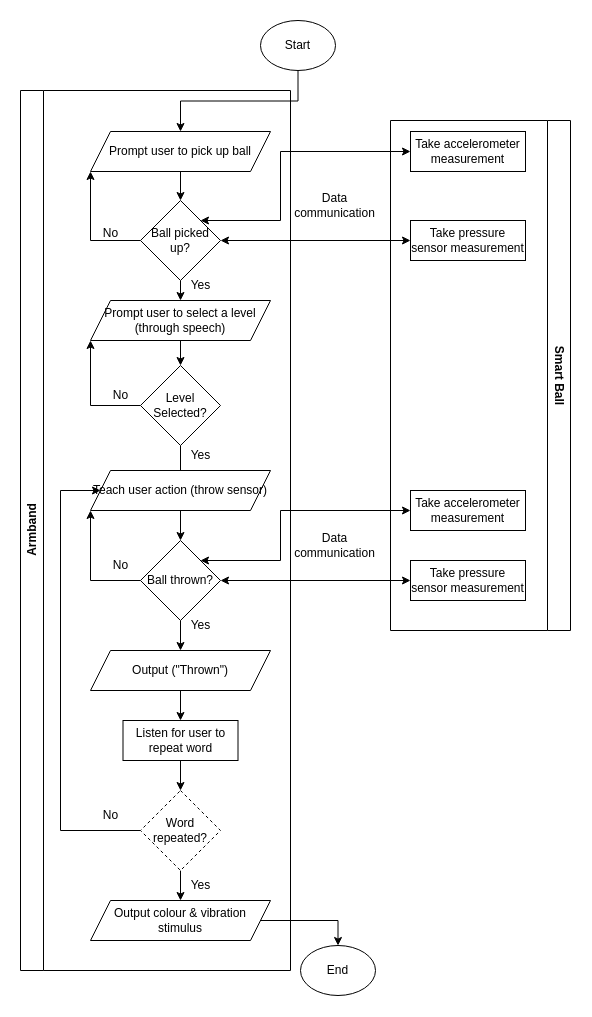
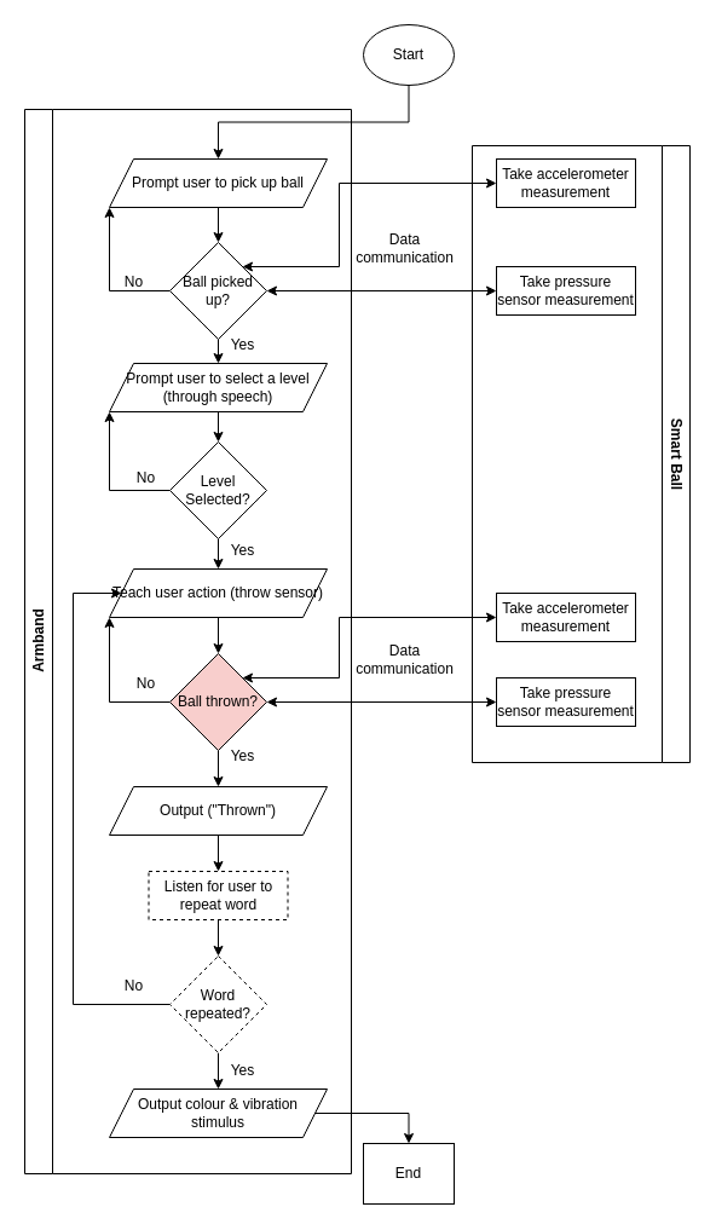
- <mxCell id="3" value="Start" style="ellipse;whiteSpace=wrap;html=1;" vertex="1" parent="1"><mxGeometry x="260" y="20" width="75" height="50" as="geometry" /></mxCell>
+ <mxCell id="3" value="Start" style="ellipse;whiteSpace=wrap;html=1;" vertex="1" parent="1"><mxGeometry x="300" y="20" width="75" height="50" as="geometry" /></mxCell>
- <mxCell id="13" style="edgeStyle=orthogonalEdgeStyle;rounded=0;orthogonalLoop=1;jettySize=auto;html=1;exitX=0.5;exitY=1;exitDx=0;exitDy=0;entryX=0.5;entryY=0;entryDx=0;entryDy=0;endArrow=none;" edge="1" parent="1" source="15" target="22"><mxGeometry relative="1" as="geometry" /></mxCell>
+ <mxCell id="13" style="edgeStyle=orthogonalEdgeStyle;rounded=0;orthogonalLoop=1;jettySize=auto;html=1;exitX=0.5;exitY=1;exitDx=0;exitDy=0;entryX=0.5;entryY=0;entryDx=0;entryDy=0;" edge="1" parent="1" source="15" target="22"><mxGeometry relative="1" as="geometry" /></mxCell>
- <mxCell id="29" value="Ball thrown?" style="rhombus;whiteSpace=wrap;html=1;" vertex="1" parent="1"><mxGeometry x="140" y="540" width="80" height="80" as="geometry" /></mxCell>
+ <mxCell id="29" value="Ball thrown?" style="rhombus;whiteSpace=wrap;html=1;fillColor=#f8cecc;" vertex="1" parent="1"><mxGeometry x="140" y="540" width="80" height="80" as="geometry" /></mxCell>
- <mxCell id="38" value="Listen for user to repeat word" style="rounded=0;whiteSpace=wrap;html=1;" vertex="1" parent="1"><mxGeometry x="122.5" y="720" width="115" height="40" as="geometry" /></mxCell>
+ <mxCell id="38" value="Listen for user to repeat word" style="rounded=0;whiteSpace=wrap;html=1;dashed=1;" vertex="1" parent="1"><mxGeometry x="122.5" y="720" width="115" height="40" as="geometry" /></mxCell>
- <mxCell id="47" value="End" style="ellipse;whiteSpace=wrap;html=1;" vertex="1" parent="1"><mxGeometry x="300" y="945" width="75" height="50" as="geometry" /></mxCell>
+ <mxCell id="47" value="End" style="whiteSpace=wrap;html=1;rounded=0;" vertex="1" parent="1"><mxGeometry x="300" y="945" width="75" height="50" as="geometry" /></mxCell>
